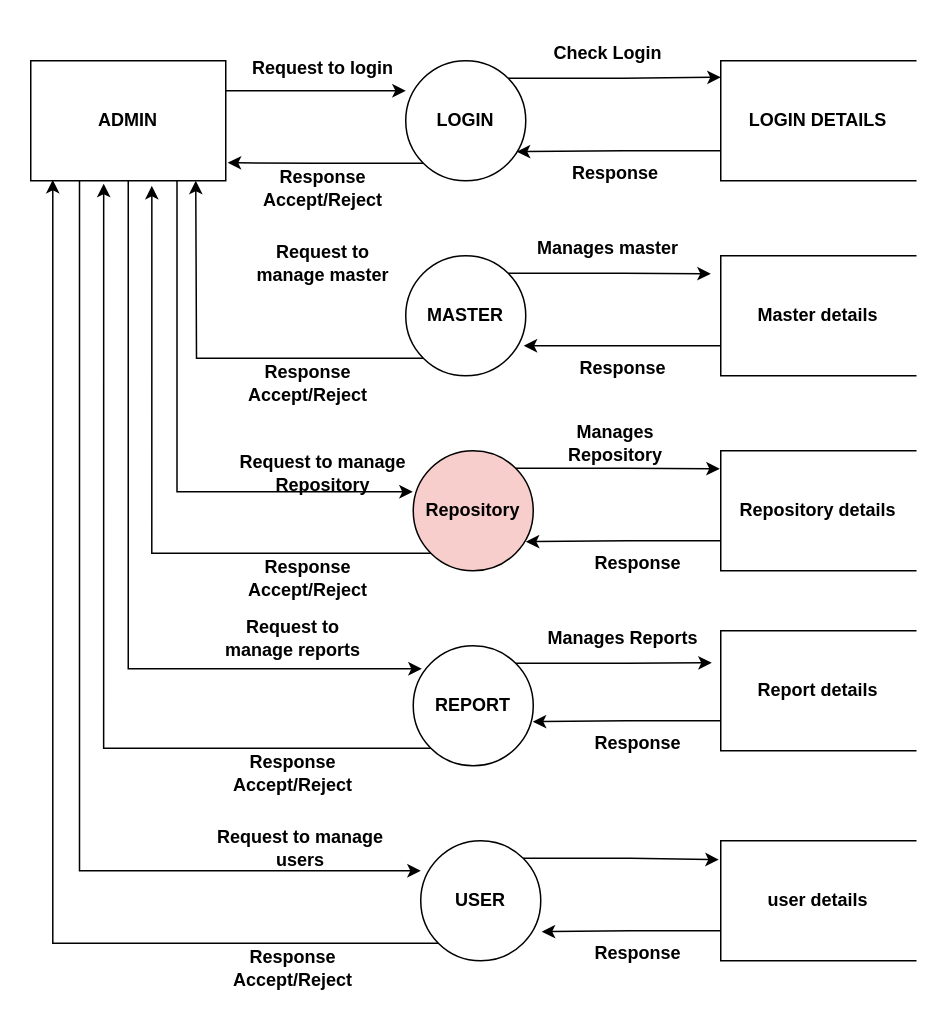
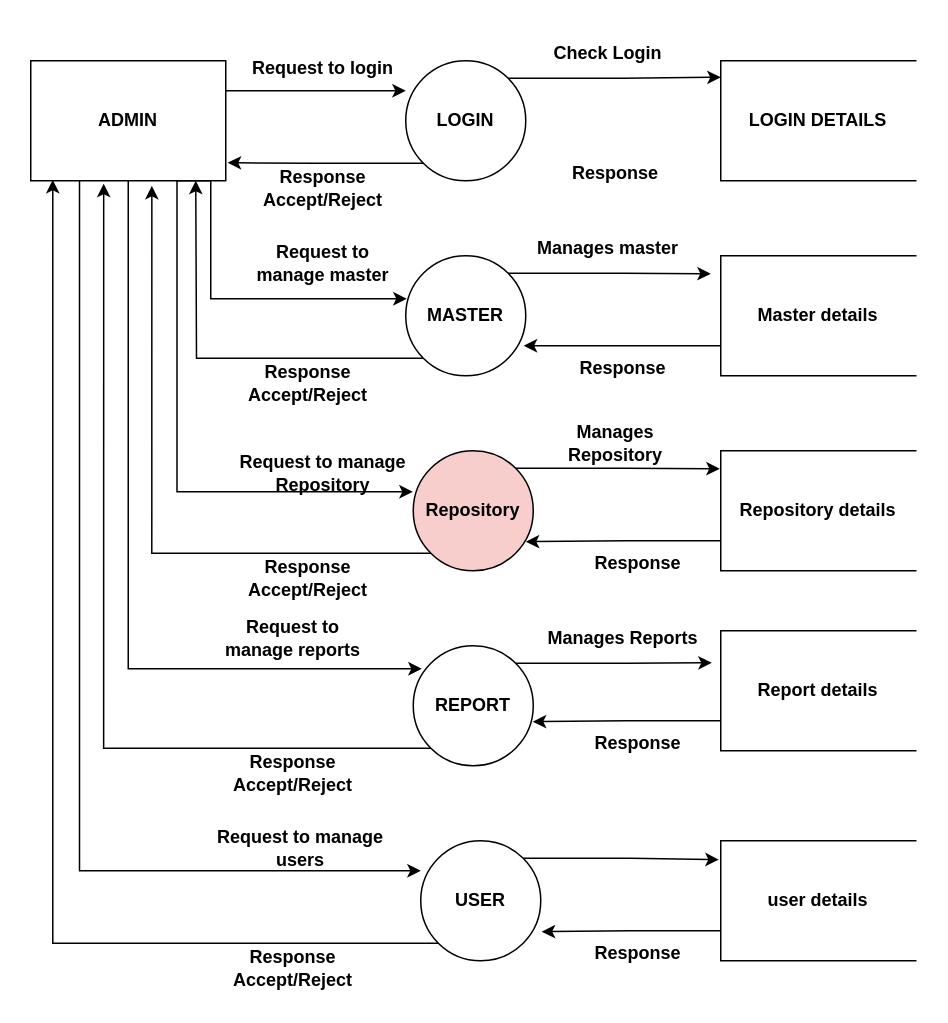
- <mxCell id="12" style="edgeStyle=orthogonalEdgeStyle;rounded=0;orthogonalLoop=1;jettySize=auto;html=1;exitX=0;exitY=0.75;exitDx=0;exitDy=0;entryX=0.925;entryY=0.758;entryDx=0;entryDy=0;entryPerimeter=0;fontStyle=1" edge="1" parent="1" source="4" target="3"><mxGeometry relative="1" as="geometry" /></mxCell>
+ <mxCell id="26" style="edgeStyle=orthogonalEdgeStyle;rounded=0;orthogonalLoop=1;jettySize=auto;html=1;exitX=0.75;exitY=1;exitDx=0;exitDy=0;entryX=0.008;entryY=0.358;entryDx=0;entryDy=0;entryPerimeter=0;fontStyle=1" edge="1" parent="1" source="2" target="6"><mxGeometry relative="1" as="geometry"><Array as="points"><mxPoint x="140" y="120" /><mxPoint x="140" y="199" /></Array></mxGeometry></mxCell>
